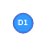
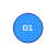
- <mxCell id="2" value="D1" style="ellipse;whiteSpace=wrap;html=1;aspect=fixed;fillColor=#3399FF;strokeColor=#000099;fontColor=#FFFFFF;fontStyle=1" vertex="1" parent="1"><mxGeometry x="20" y="20" width="30" height="30" as="geometry" /></mxCell>
+ <mxCell id="2" value="D1" style="ellipse;whiteSpace=wrap;html=1;aspect=fixed;fillColor=#3399FF;strokeColor=#000099;fontColor=#FFFFFF;fontStyle=1" vertex="1" parent="1"><mxGeometry x="20" y="20" width="45" height="45" as="geometry" /></mxCell>
